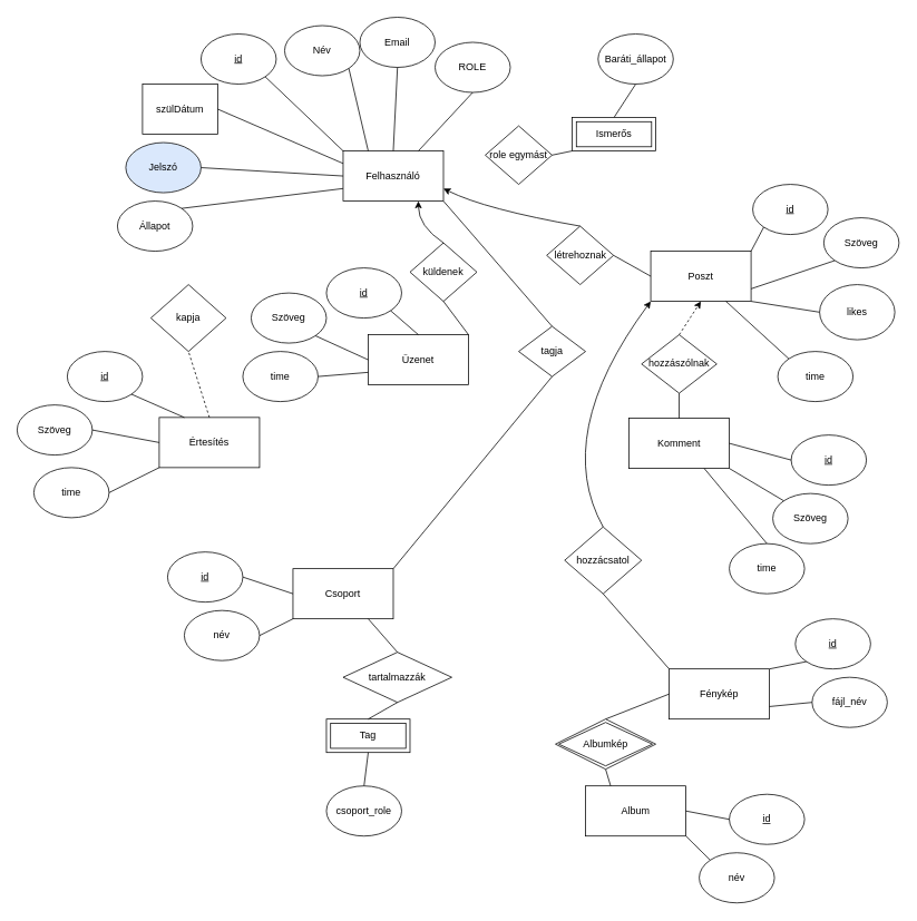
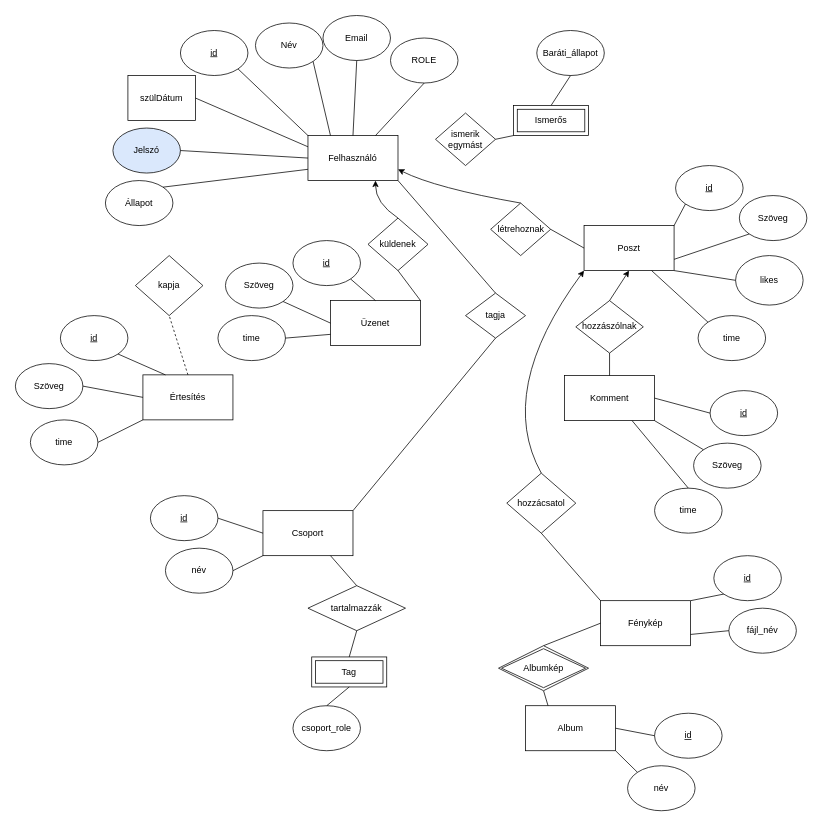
- <mxCell id="68" value="role egymást" style="rhombus;whiteSpace=wrap;html=1;" parent="1" vertex="1"><mxGeometry x="580" y="150" width="80" height="70" as="geometry" /></mxCell>
+ <mxCell id="68" value="ismerik egymást" style="rhombus;whiteSpace=wrap;html=1;" parent="1" vertex="1"><mxGeometry x="580" y="150" width="80" height="70" as="geometry" /></mxCell>
- <mxCell id="75" value="" style="endArrow=classic;html=1;rounded=0;entryX=0.5;entryY=1;entryDx=0;entryDy=0;exitX=0.5;exitY=0;exitDx=0;exitDy=0;dashed=1;" parent="1" source="74" target="7" edge="1"><mxGeometry width="50" height="50" relative="1" as="geometry"><mxPoint x="640" y="510" as="sourcePoint" /><mxPoint x="690" y="460" as="targetPoint" /></mxGeometry></mxCell>
+ <mxCell id="75" value="" style="endArrow=classic;html=1;rounded=0;entryX=0.5;entryY=1;entryDx=0;entryDy=0;exitX=0.5;exitY=0;exitDx=0;exitDy=0;" parent="1" source="74" target="7" edge="1"><mxGeometry width="50" height="50" relative="1" as="geometry"><mxPoint x="640" y="510" as="sourcePoint" /><mxPoint x="690" y="460" as="targetPoint" /></mxGeometry></mxCell>
- <mxCell id="53" value="Tag" style="shape=ext;margin=3;double=1;whiteSpace=wrap;html=1;align=center;" parent="1" vertex="1"><mxGeometry x="390" y="860" width="100" height="40" as="geometry" /></mxCell>
+ <mxCell id="53" value="Tag" style="shape=ext;margin=3;double=1;whiteSpace=wrap;html=1;align=center;" parent="1" vertex="1"><mxGeometry x="415" y="875" width="100" height="40" as="geometry" /></mxCell>
